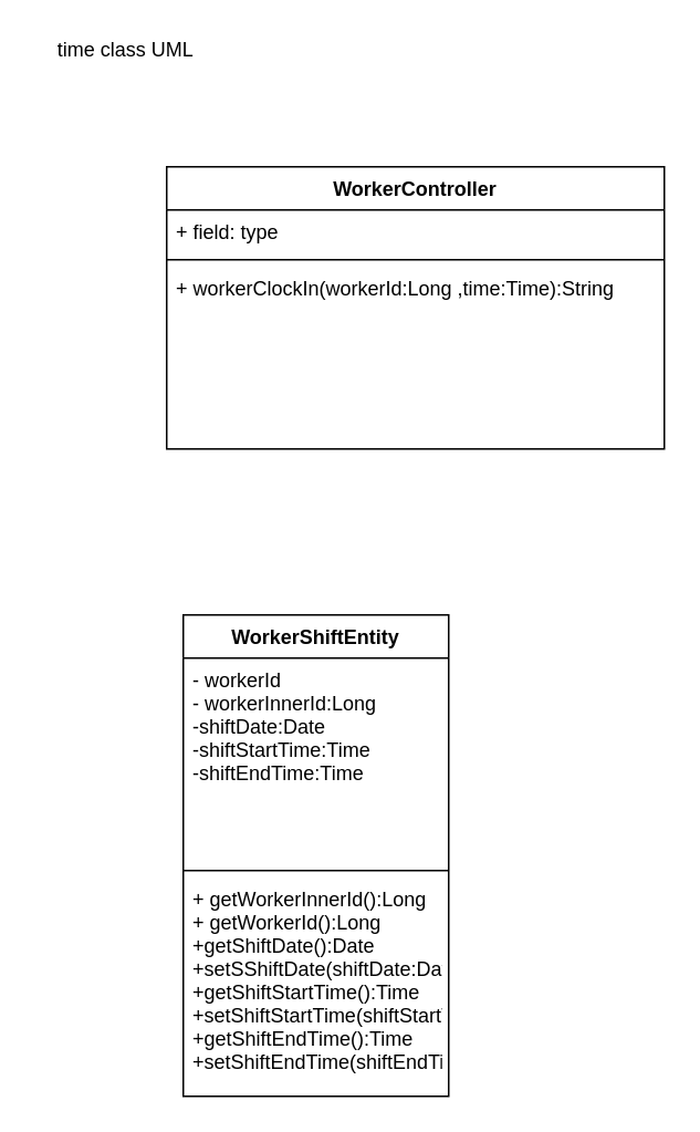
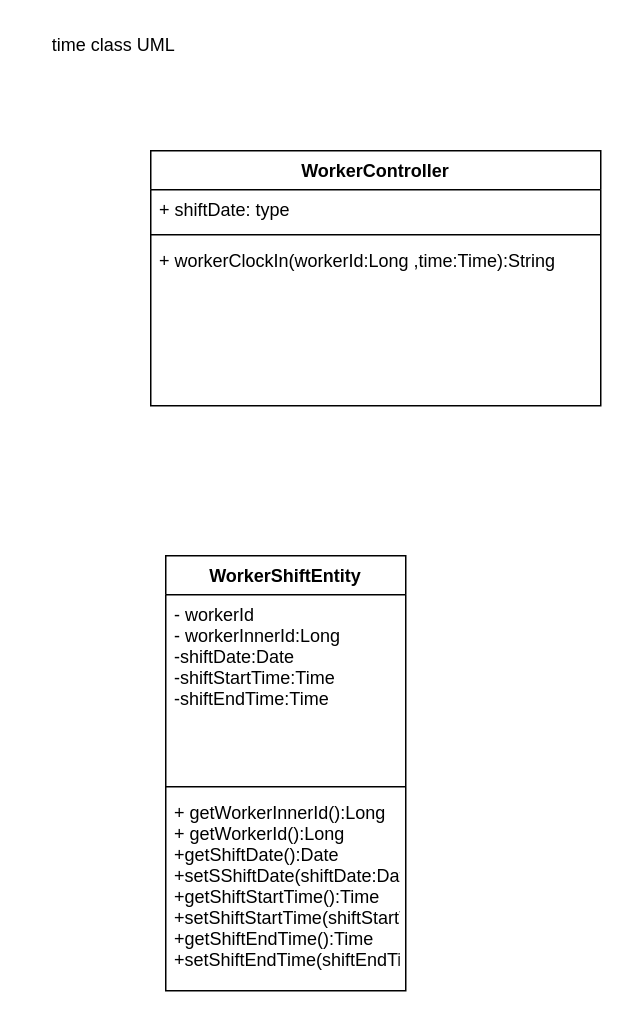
- <mxCell id="4" value="+ field: type" style="text;strokeColor=none;fillColor=none;align=left;verticalAlign=top;spacingLeft=4;spacingRight=4;overflow=hidden;rotatable=0;points=[[0,0.5],[1,0.5]];portConstraint=eastwest;" vertex="1" parent="3"><mxGeometry y="26" width="300" height="26" as="geometry" /></mxCell>
+ <mxCell id="4" value="+ shiftDate: type" style="text;strokeColor=none;fillColor=none;align=left;verticalAlign=top;spacingLeft=4;spacingRight=4;overflow=hidden;rotatable=0;points=[[0,0.5],[1,0.5]];portConstraint=eastwest;" vertex="1" parent="3"><mxGeometry y="26" width="300" height="26" as="geometry" /></mxCell>
